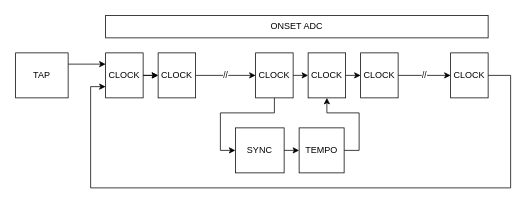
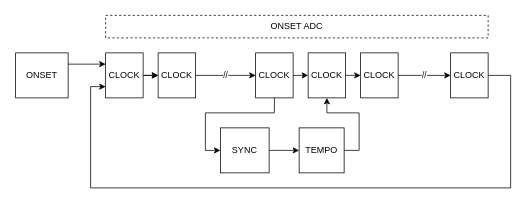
- <mxCell id="7" value="ONSET ADC" style="rounded=0;whiteSpace=wrap;html=1;" vertex="1" parent="1"><mxGeometry x="140" y="20" width="510" height="30" as="geometry" /></mxCell>
+ <mxCell id="7" value="ONSET ADC" style="rounded=0;whiteSpace=wrap;html=1;dashed=1;" vertex="1" parent="1"><mxGeometry x="140" y="20" width="510" height="30" as="geometry" /></mxCell>
- <mxCell id="3" value="TAP" style="rounded=0;whiteSpace=wrap;html=1;" vertex="1" parent="1"><mxGeometry x="20" y="70" width="70" height="60" as="geometry" /></mxCell>
+ <mxCell id="3" value="ONSET" style="rounded=0;whiteSpace=wrap;html=1;" vertex="1" parent="1"><mxGeometry x="20" y="70" width="70" height="60" as="geometry" /></mxCell>
- <mxCell id="14" value="SYNC" style="rounded=0;whiteSpace=wrap;html=1;" vertex="1" parent="1"><mxGeometry x="313" y="170" width="65" height="60" as="geometry" /></mxCell>
+ <mxCell id="14" value="SYNC" style="rounded=0;whiteSpace=wrap;html=1;" vertex="1" parent="1"><mxGeometry x="293" y="170" width="65" height="60" as="geometry" /></mxCell>
